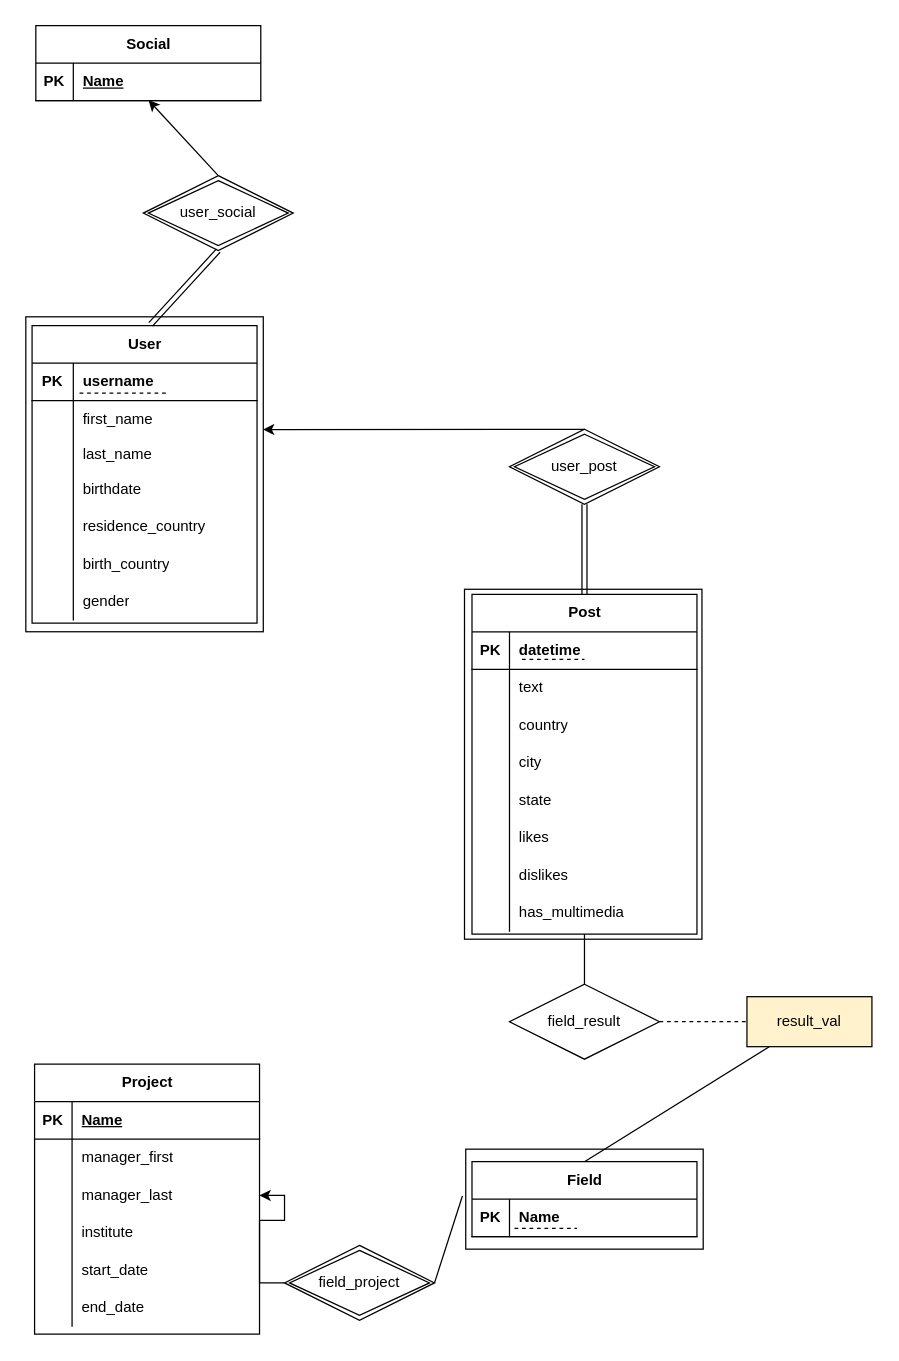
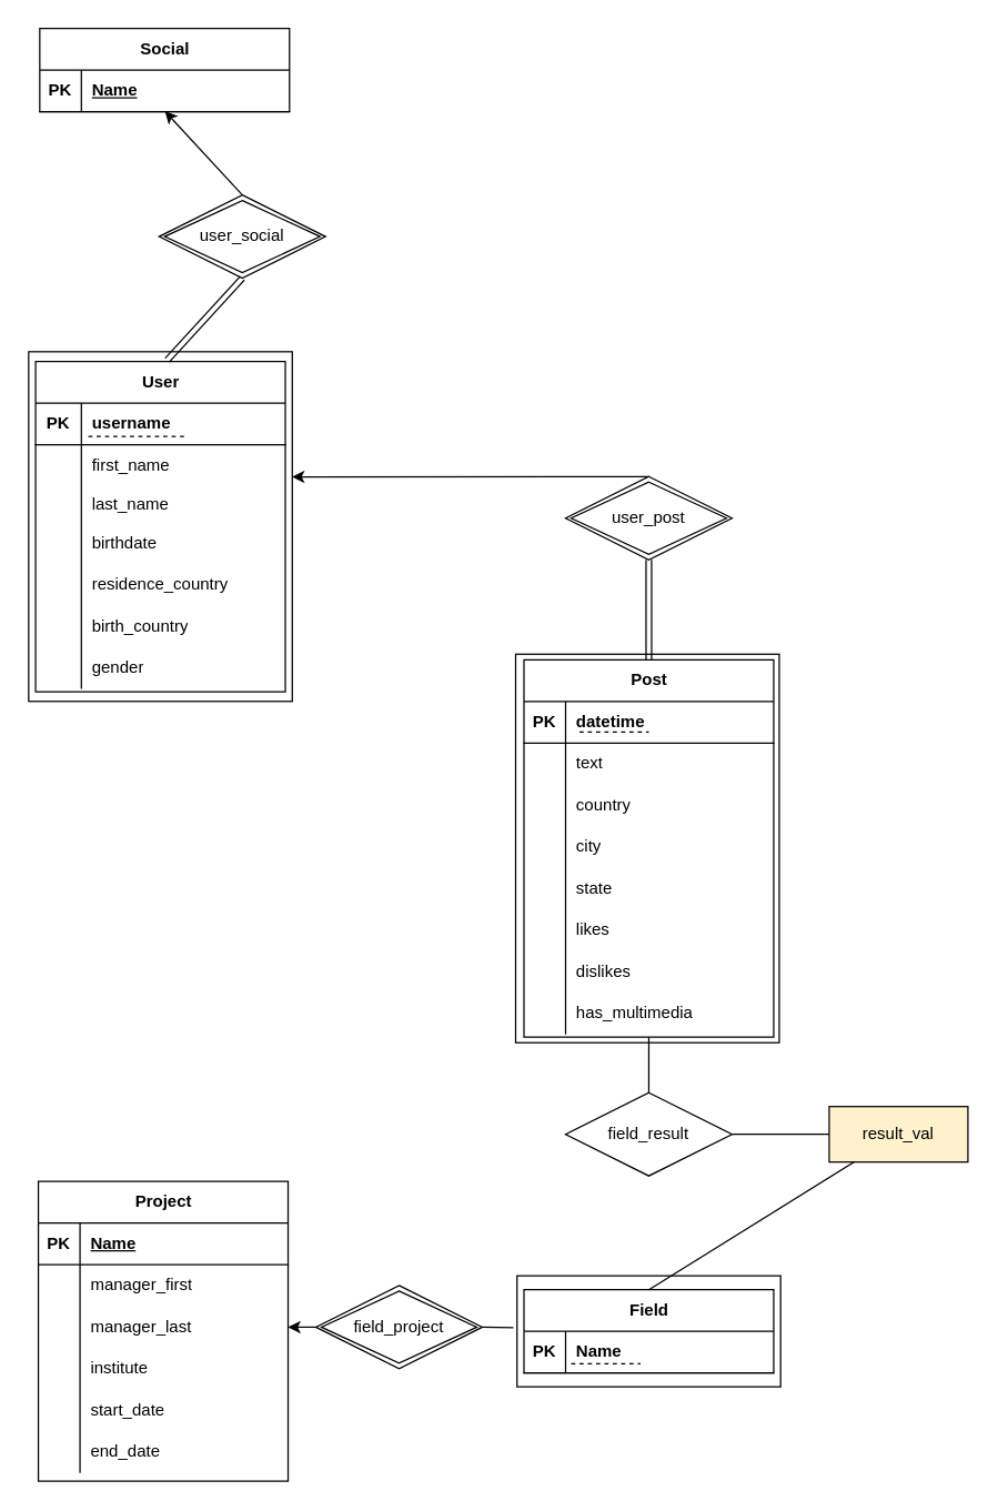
- <mxCell id="70" value="" style="endArrow=none;dashed=1;html=1;rounded=0;entryX=0;entryY=0.5;entryDx=0;entryDy=0;exitX=1;exitY=0.5;exitDx=0;exitDy=0;" edge="1" parent="1" source="66" target="69"><mxGeometry width="50" height="50" relative="1" as="geometry"><mxPoint x="297" y="837" as="sourcePoint" /><mxPoint x="347" y="787" as="targetPoint" /></mxGeometry></mxCell>
+ <mxCell id="70" value="" style="endArrow=none;dashed=0;html=1;rounded=0;entryX=0;entryY=0.5;entryDx=0;entryDy=0;exitX=1;exitY=0.5;exitDx=0;exitDy=0;" edge="1" parent="1" source="66" target="69"><mxGeometry width="50" height="50" relative="1" as="geometry"><mxPoint x="297" y="837" as="sourcePoint" /><mxPoint x="347" y="787" as="targetPoint" /></mxGeometry></mxCell>
- <mxCell id="92" value="field_project" style="shape=rhombus;double=1;perimeter=rhombusPerimeter;whiteSpace=wrap;html=1;align=center;" vertex="1" parent="1"><mxGeometry x="227" y="996" width="120" height="60" as="geometry" /></mxCell>
+ <mxCell id="92" value="field_project" style="shape=rhombus;double=1;perimeter=rhombusPerimeter;whiteSpace=wrap;html=1;align=center;" vertex="1" parent="1"><mxGeometry x="227" y="926" width="120" height="60" as="geometry" /></mxCell>
